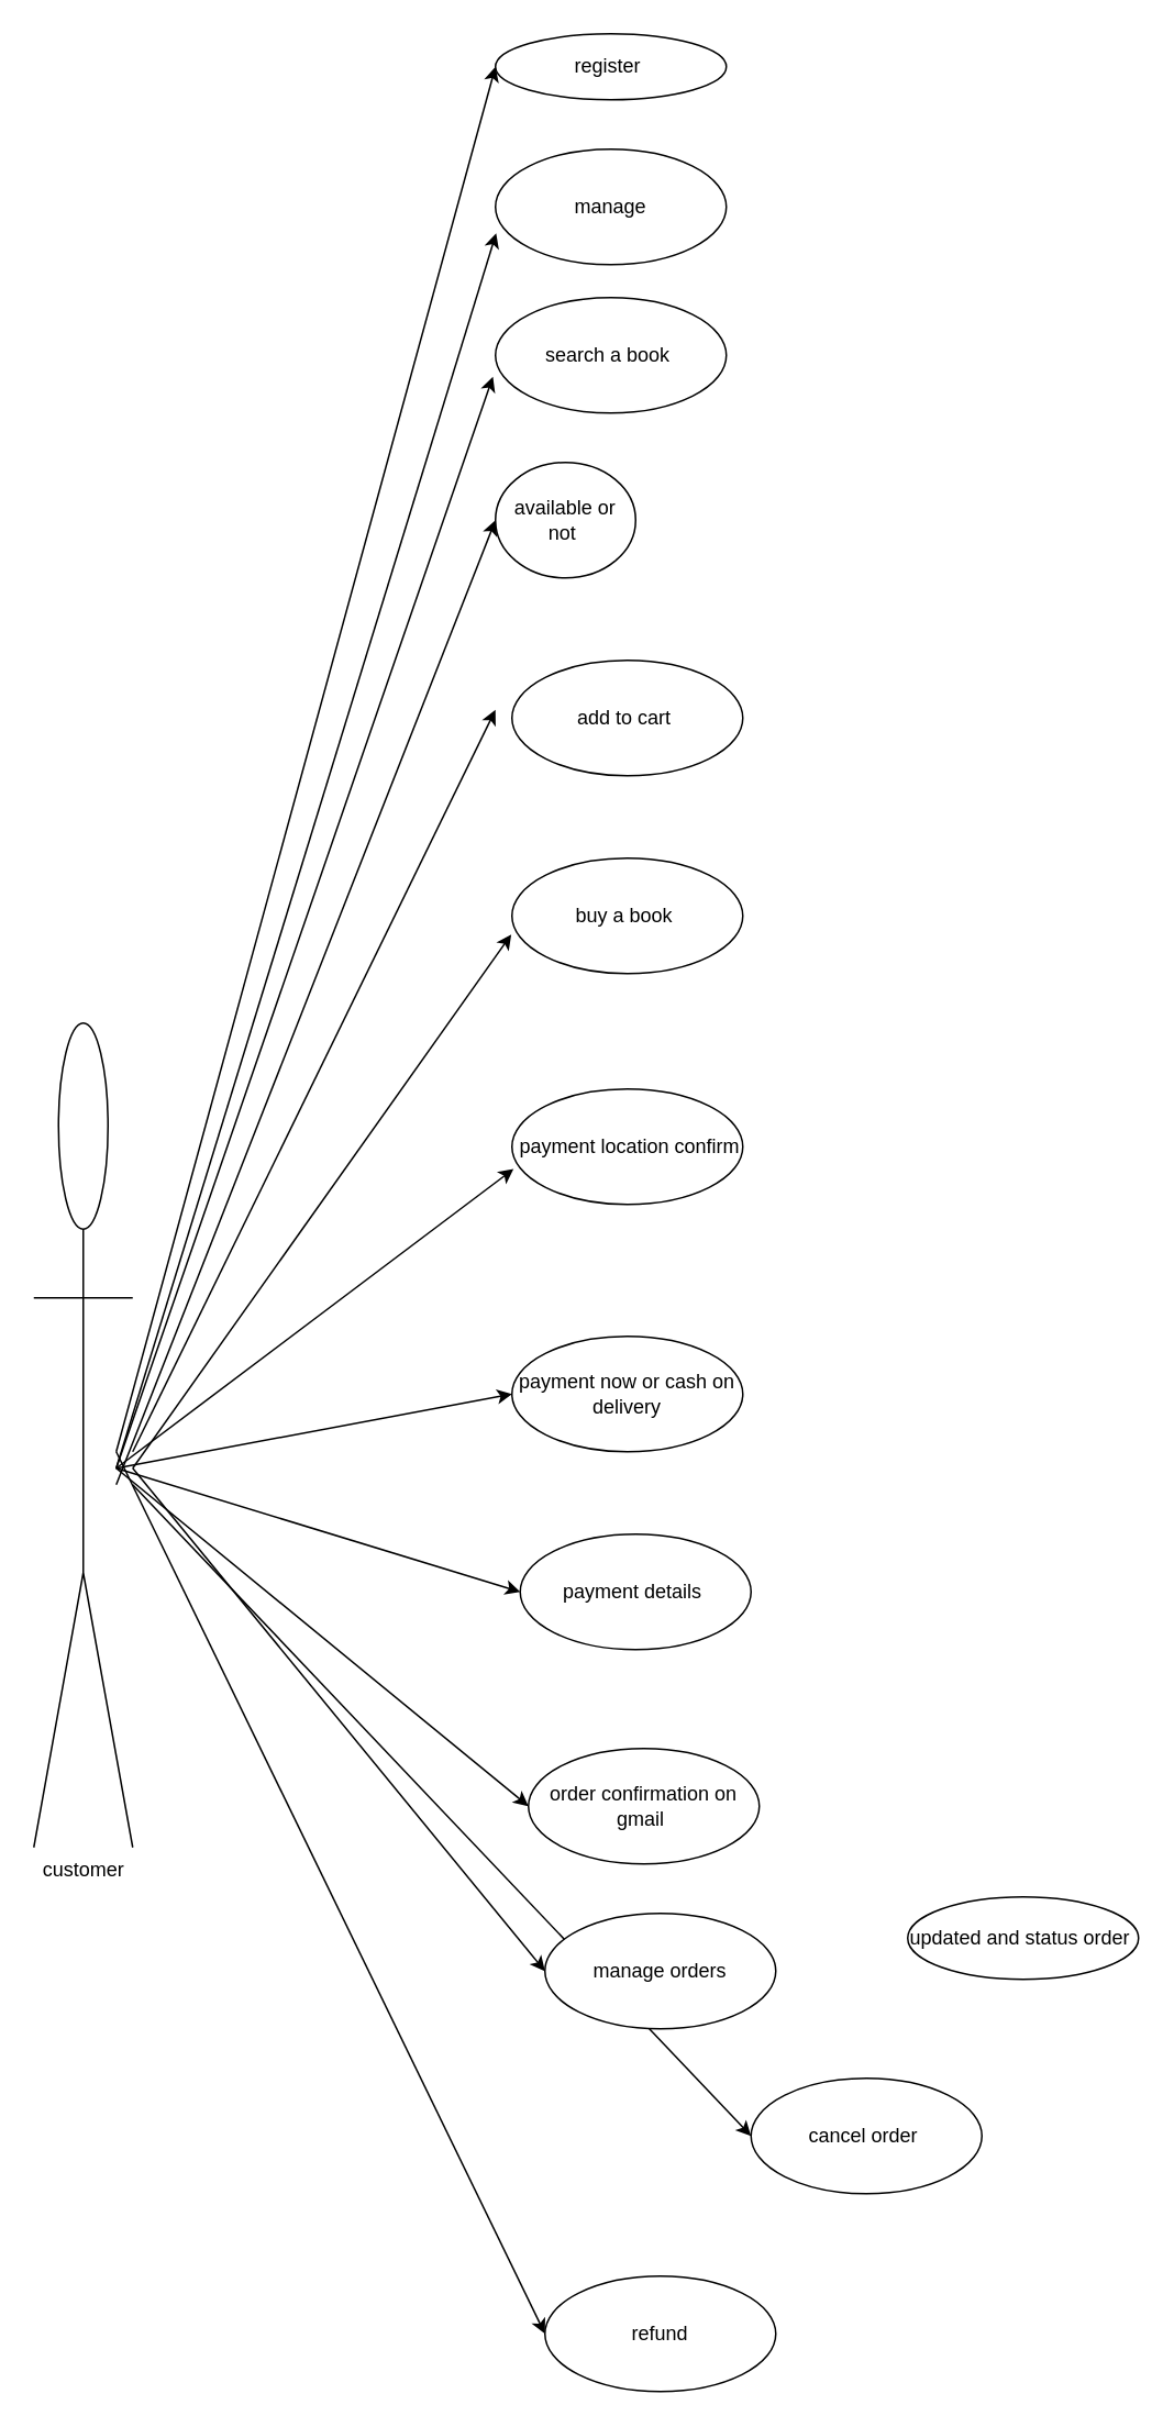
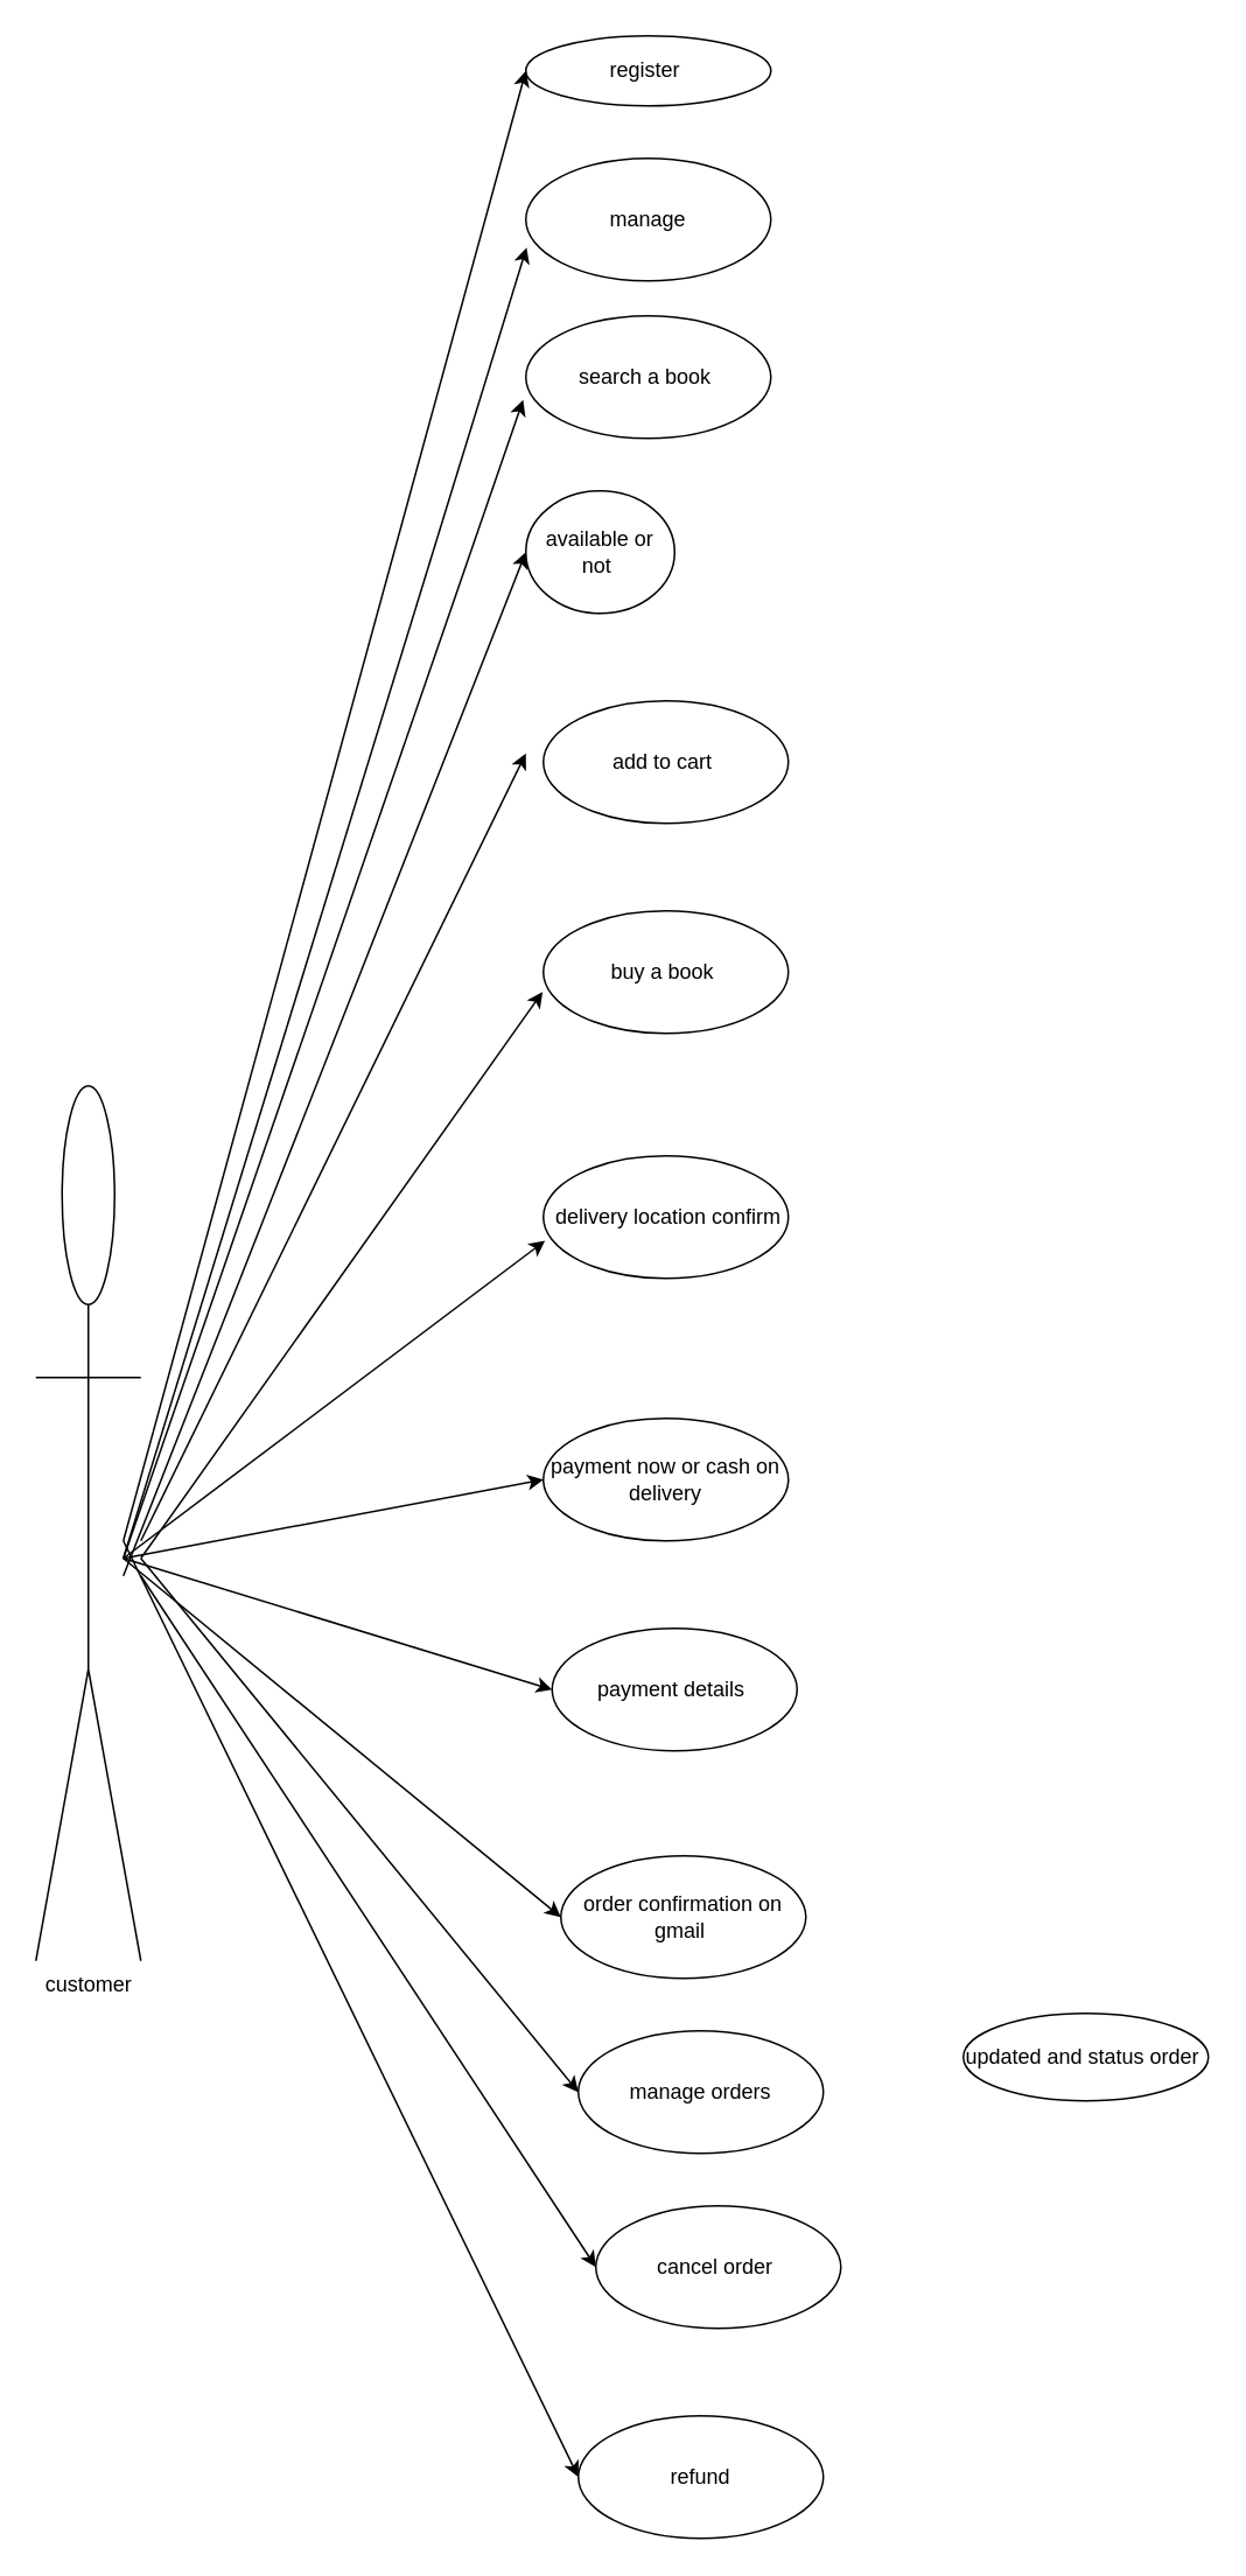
- <mxCell id="8" value="&amp;nbsp;payment location confirm" style="ellipse;whiteSpace=wrap;html=1;" parent="1" vertex="1"><mxGeometry x="310" y="660" width="140" height="70" as="geometry" /></mxCell>
+ <mxCell id="8" value="&amp;nbsp;delivery location confirm" style="ellipse;whiteSpace=wrap;html=1;" parent="1" vertex="1"><mxGeometry x="310" y="660" width="140" height="70" as="geometry" /></mxCell>
- <mxCell id="11" value="cancel order&amp;nbsp;" style="ellipse;whiteSpace=wrap;html=1;" parent="1" vertex="1"><mxGeometry x="455" y="1260" width="140" height="70" as="geometry" /></mxCell>
+ <mxCell id="11" value="cancel order&amp;nbsp;" style="ellipse;whiteSpace=wrap;html=1;" parent="1" vertex="1"><mxGeometry x="340" y="1260" width="140" height="70" as="geometry" /></mxCell>
